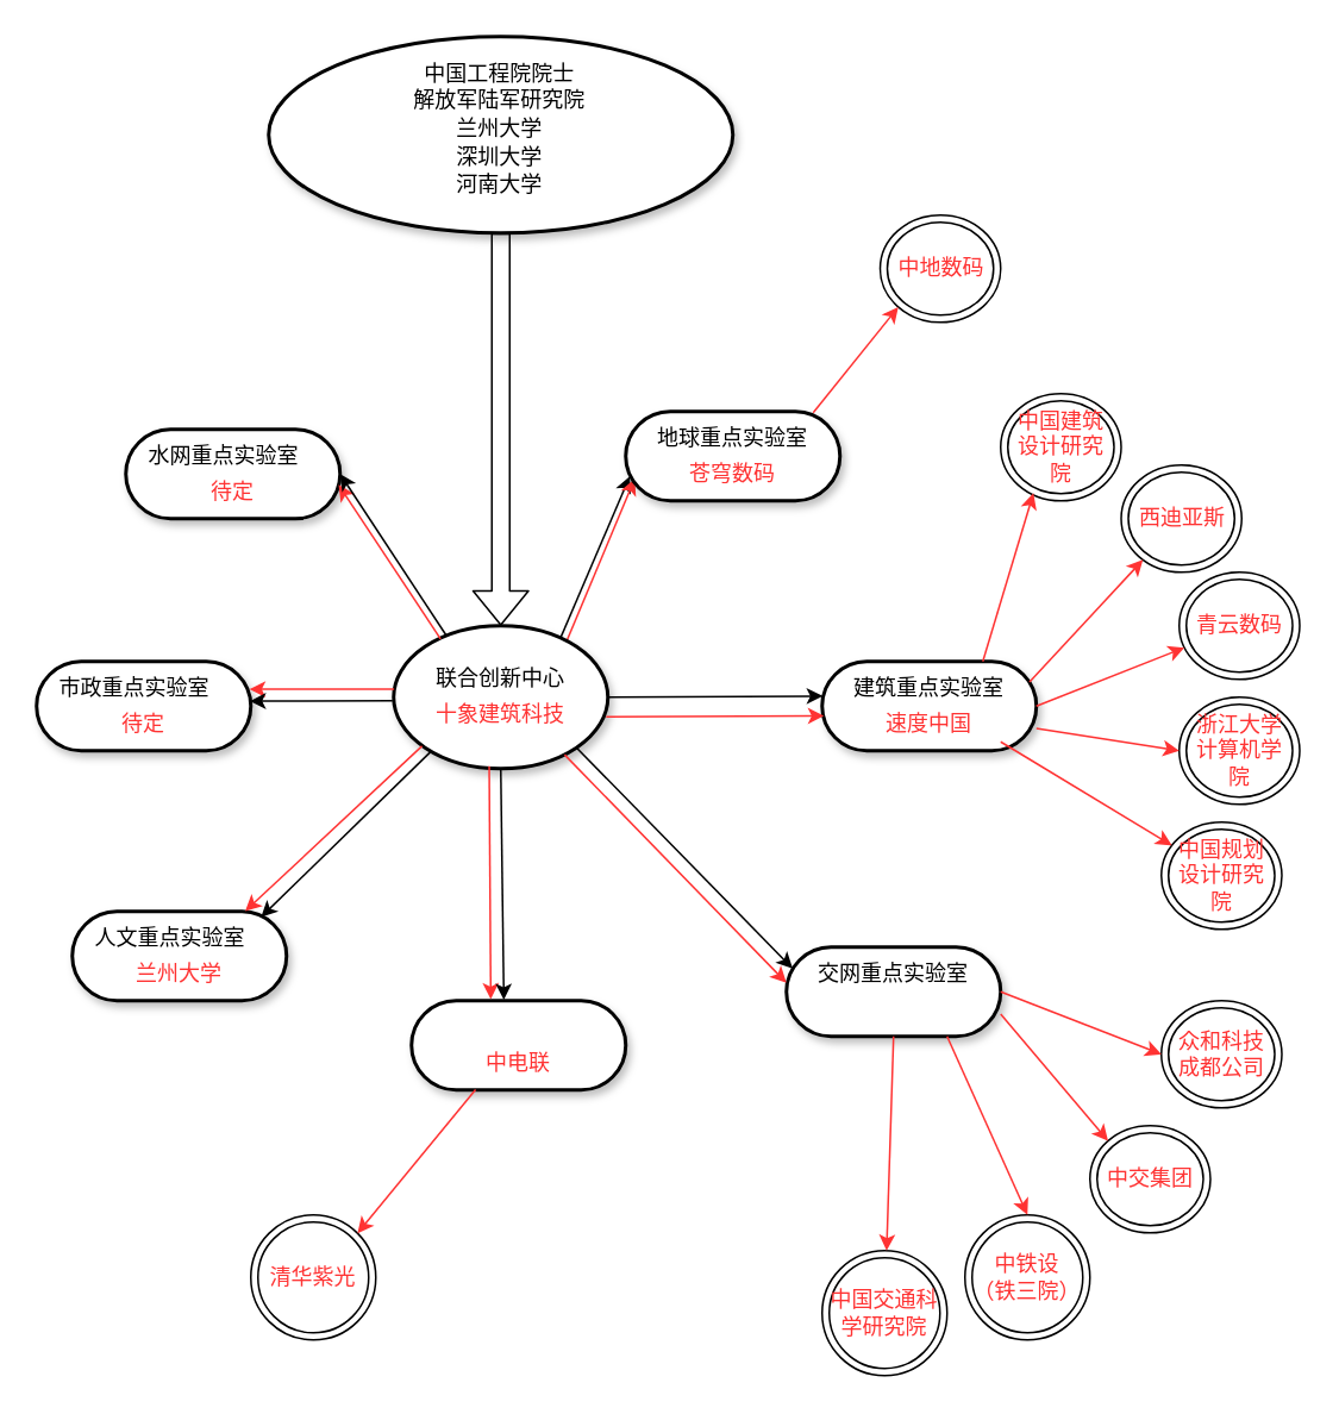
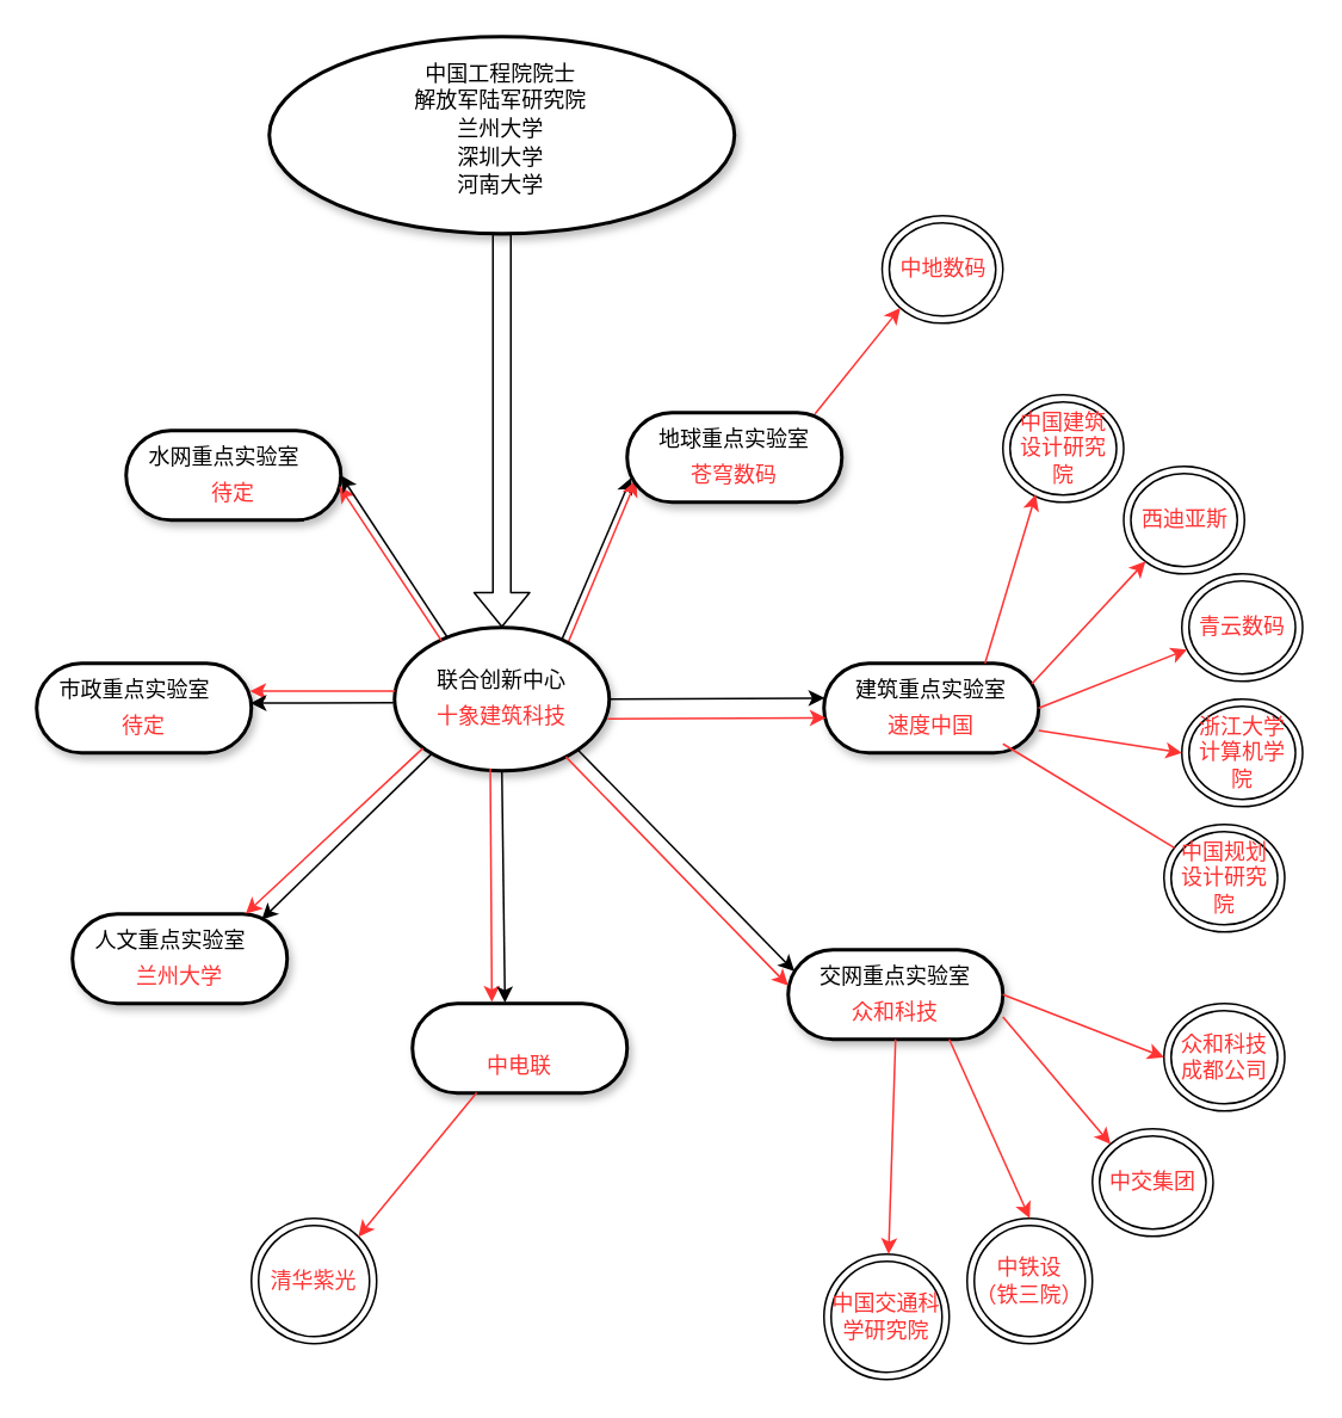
- <mxCell id="64" value="" style="endArrow=classic;html=1;rounded=0;fillColor=#e51400;strokeColor=#FF3333;exitX=1;exitY=1;exitDx=0;exitDy=0;" edge="1" parent="1" source="15" target="63"><mxGeometry width="50" height="50" relative="1" as="geometry"><mxPoint x="560" y="380" as="sourcePoint" /><mxPoint x="603.75" y="305" as="targetPoint" /></mxGeometry></mxCell>
+ <mxCell id="64" value="" style="endArrow=none;html=1;rounded=0;fillColor=#e51400;strokeColor=#FF3333;exitX=1;exitY=1;exitDx=0;exitDy=0;" edge="1" parent="1" source="15" target="63"><mxGeometry width="50" height="50" relative="1" as="geometry"><mxPoint x="560" y="380" as="sourcePoint" /><mxPoint x="603.75" y="305" as="targetPoint" /></mxGeometry></mxCell>
+ <mxCell id="19" value="&lt;font color=&quot;#ff3333&quot;&gt;众和科技&lt;/font&gt;" style="text;html=1;strokeColor=none;fillColor=none;align=center;verticalAlign=middle;whiteSpace=wrap;rounded=0;" vertex="1" parent="16"><mxGeometry x="20" y="25" width="80" height="20" as="geometry" /></mxCell>
